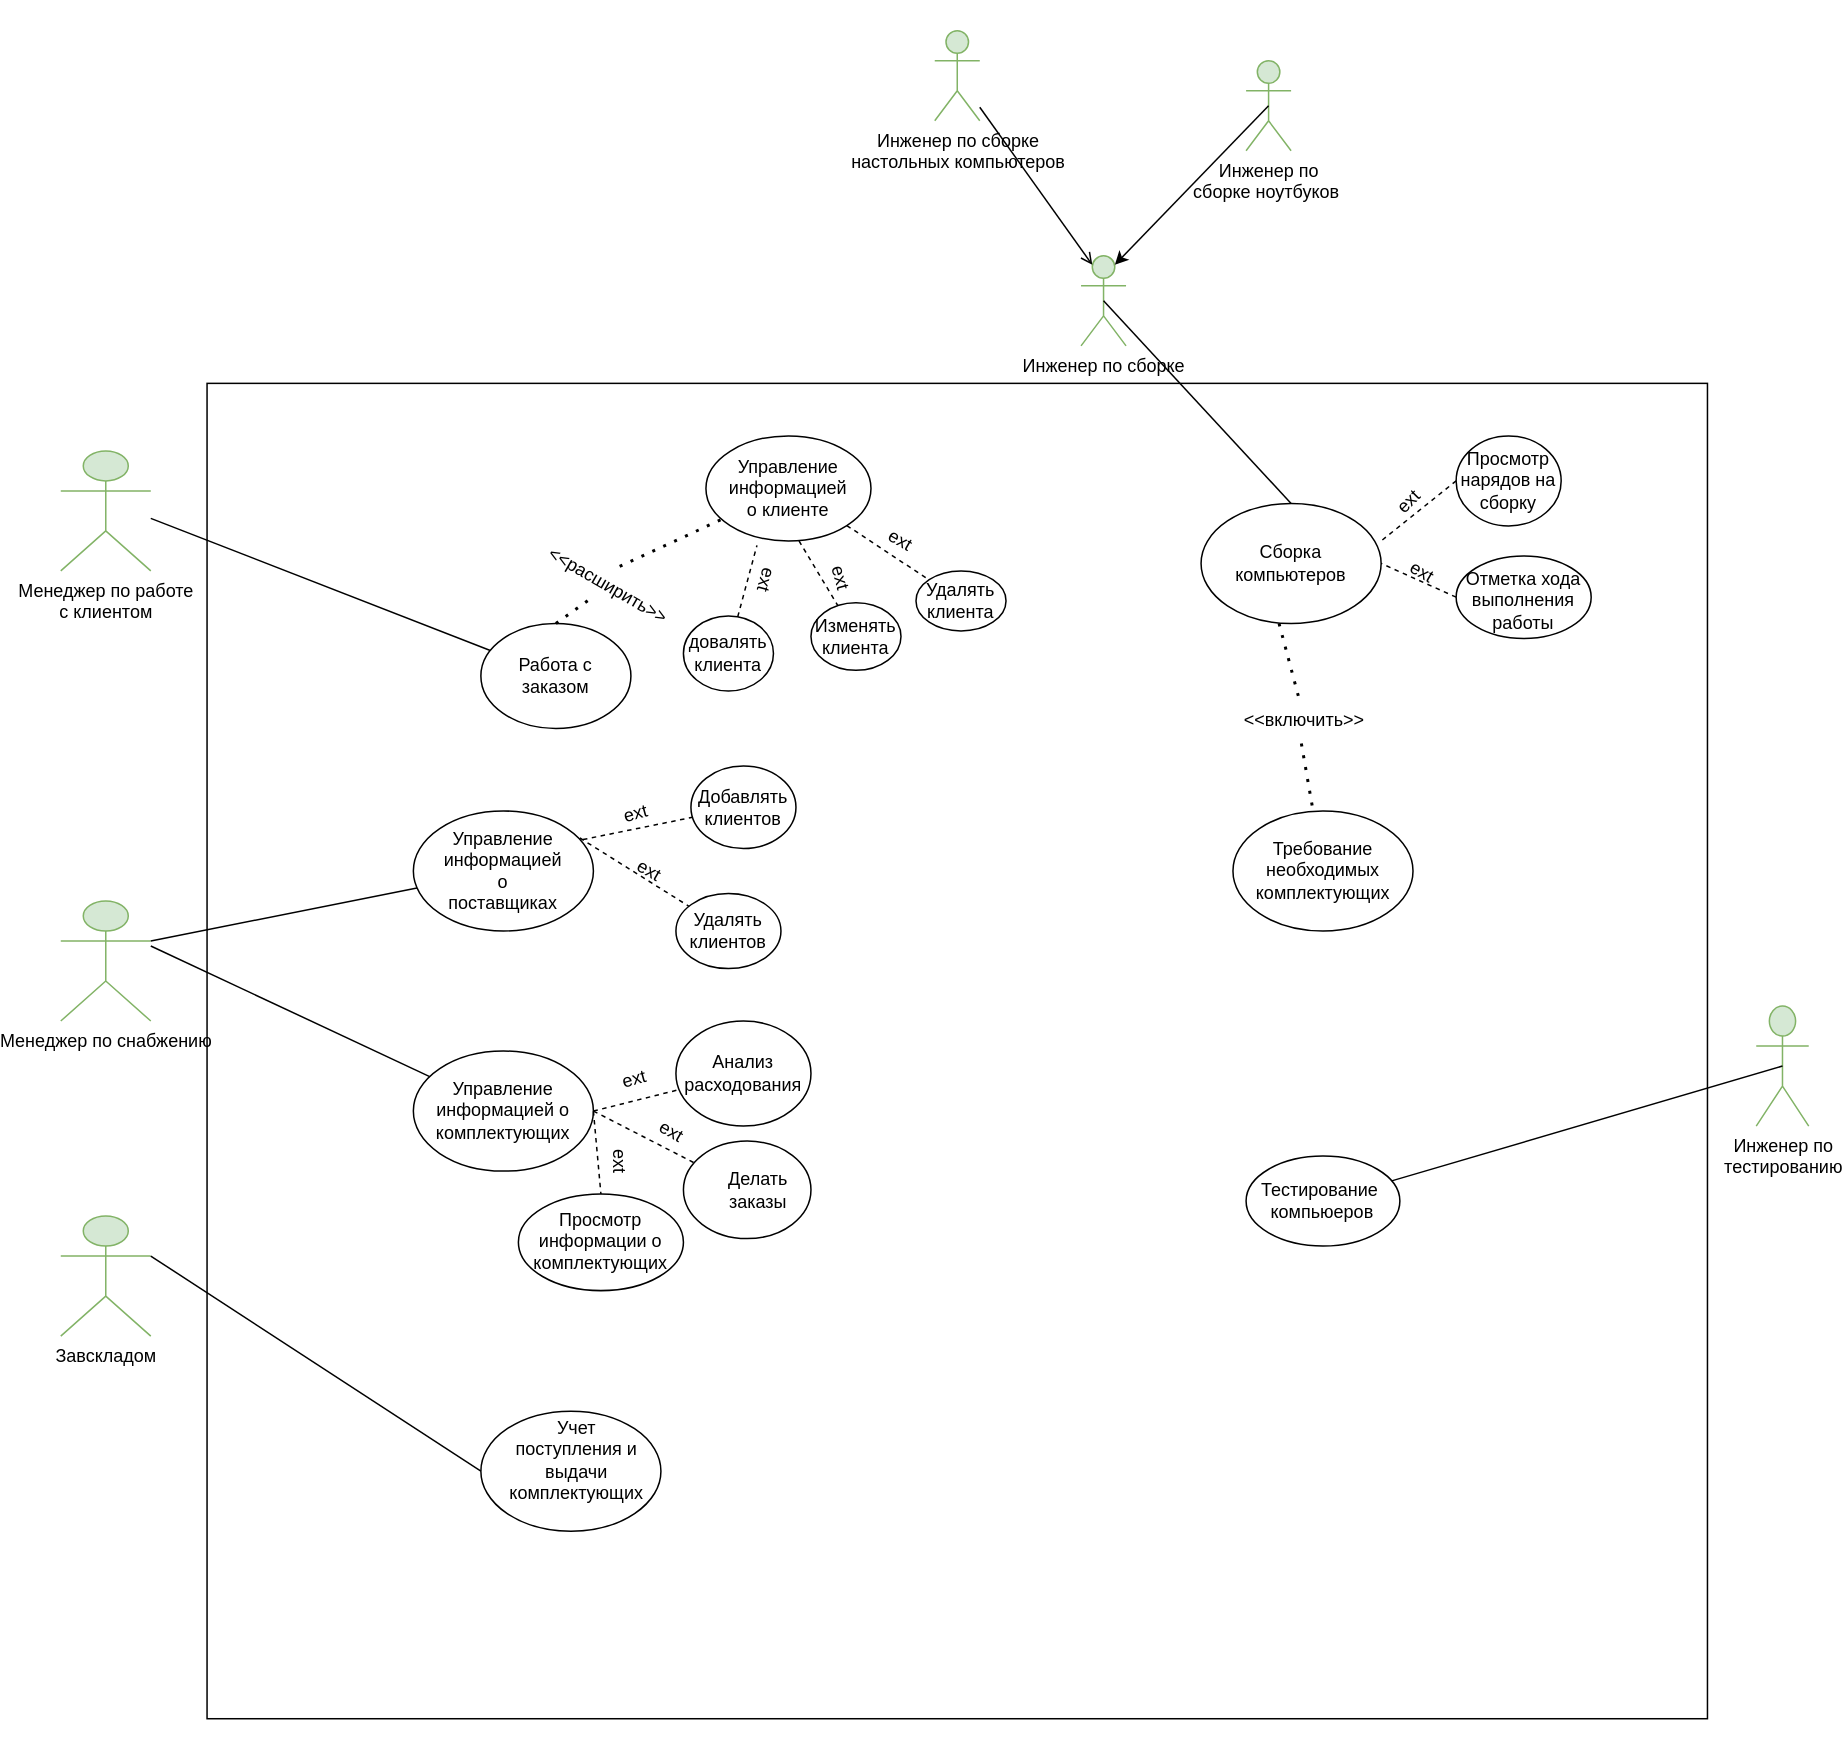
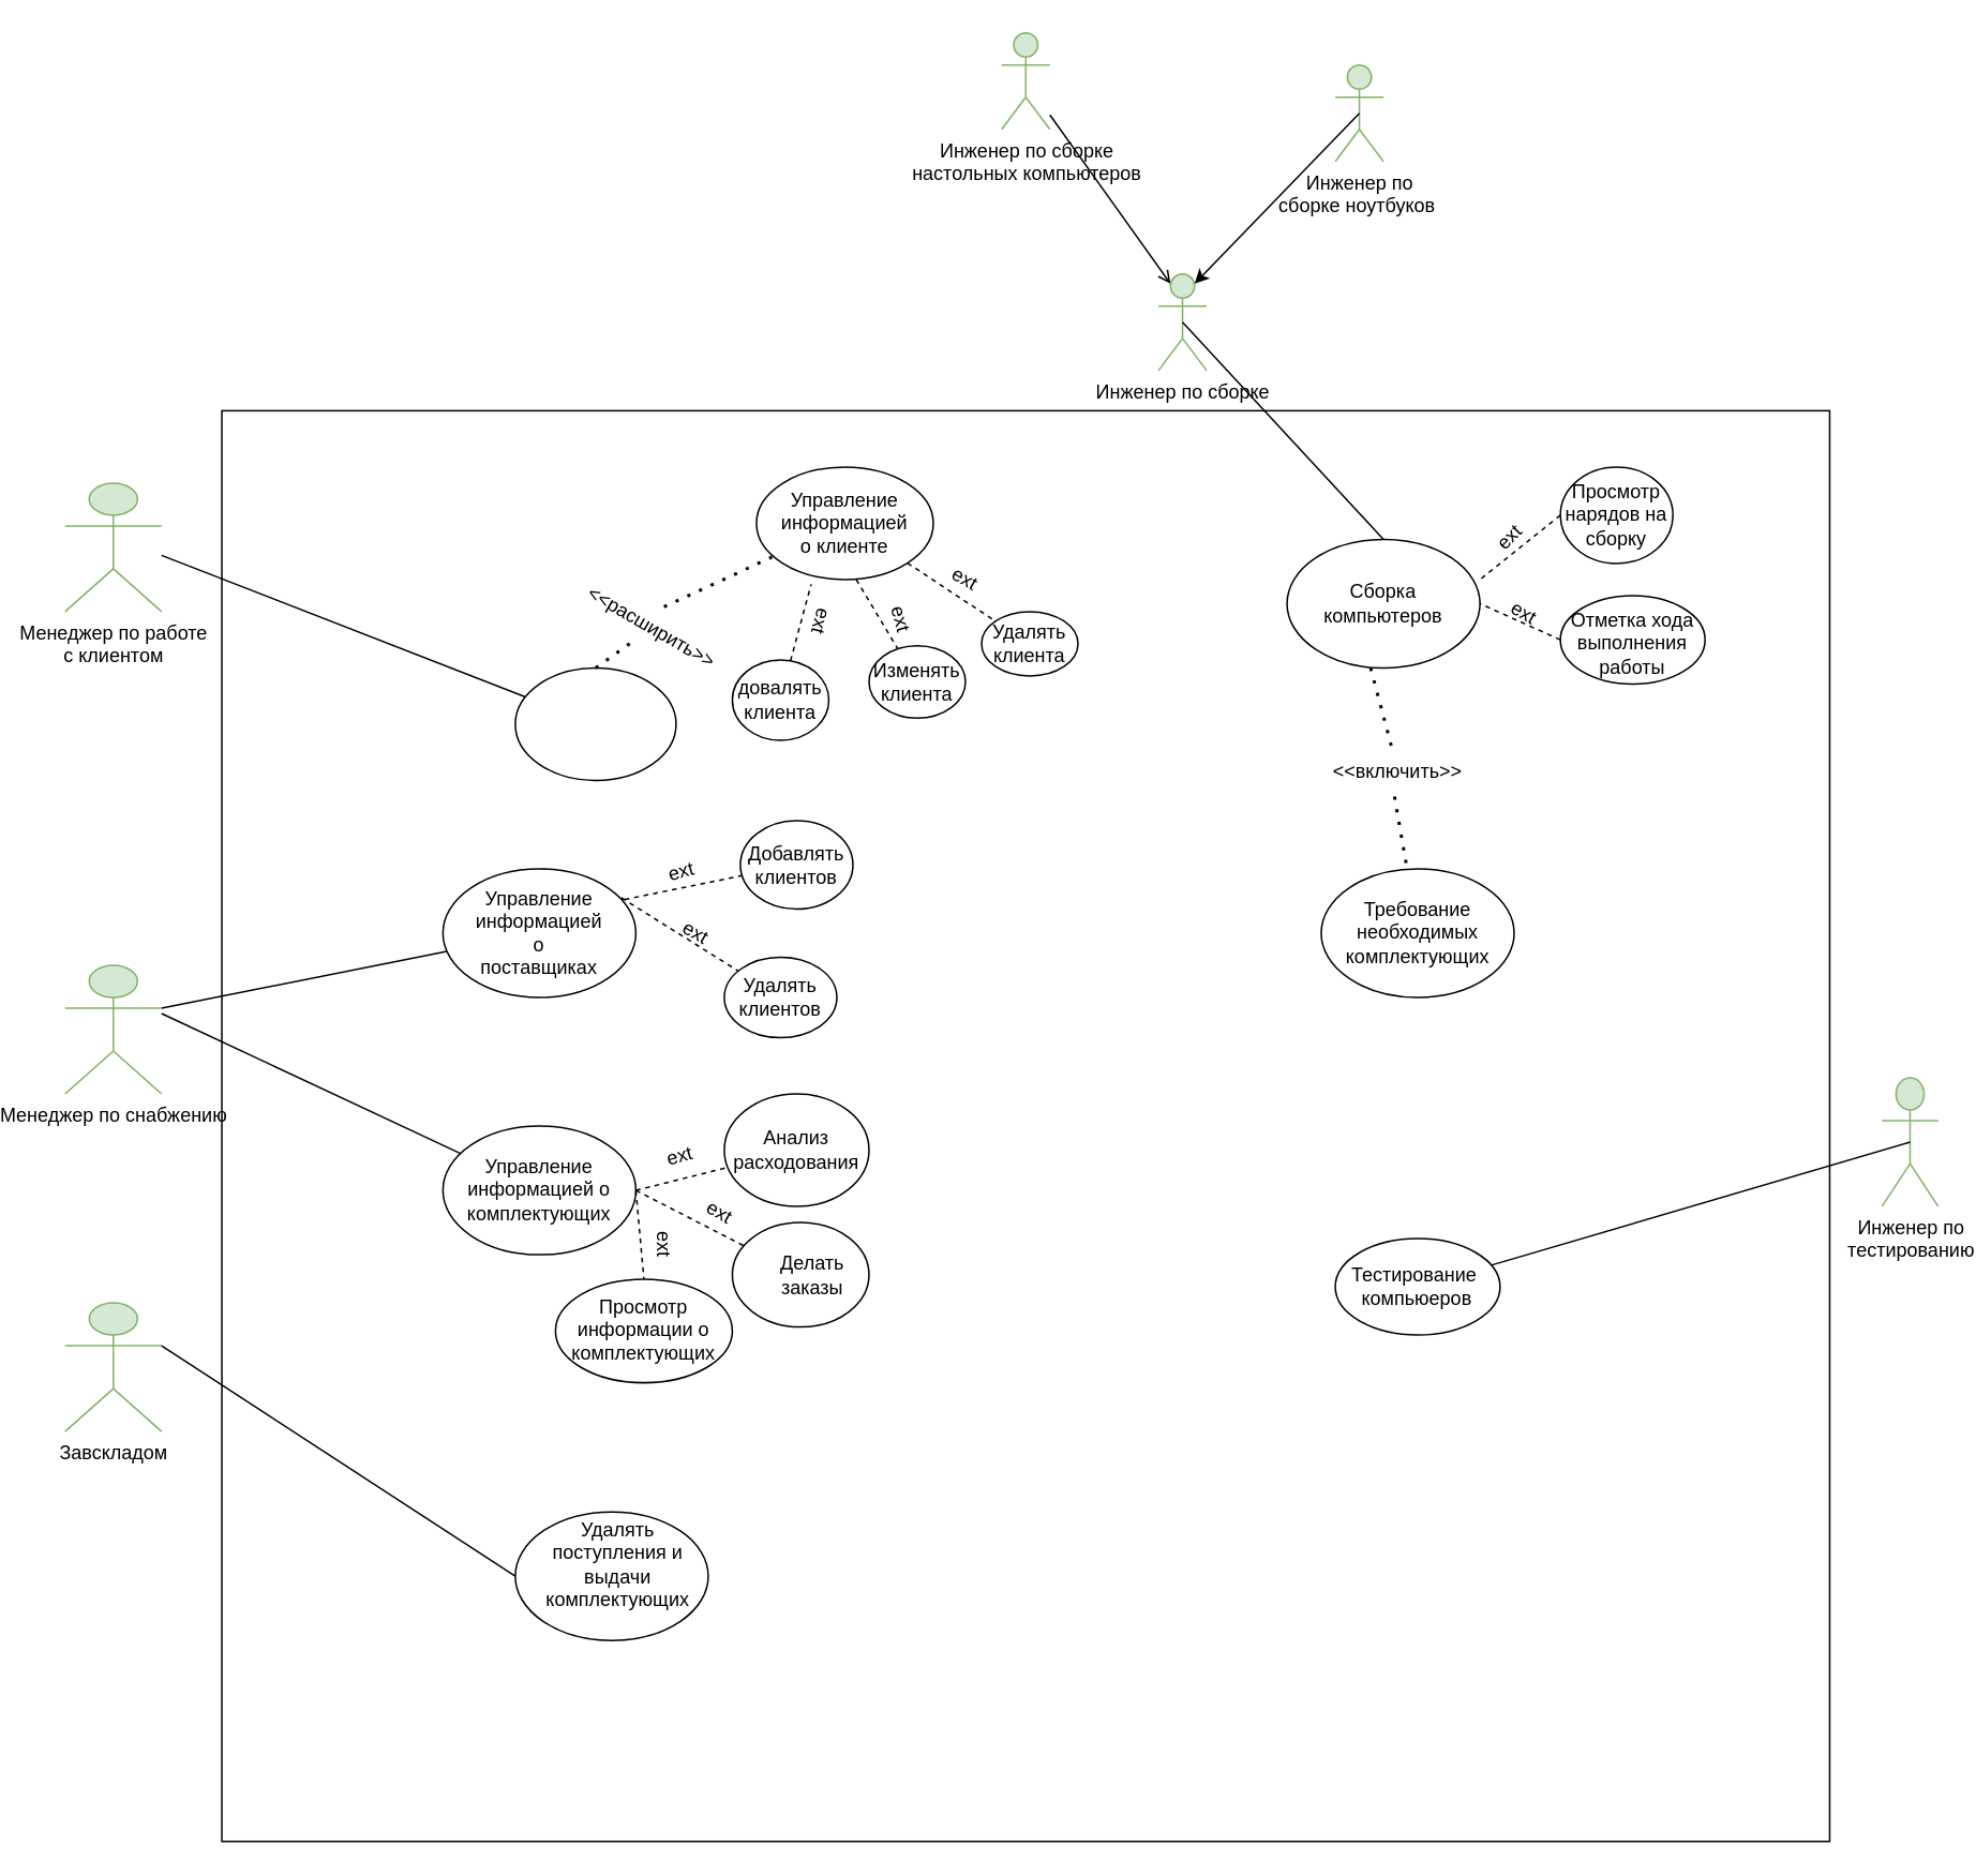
- <mxCell id="7" value="Работа с заказом" style="text;html=1;strokeColor=none;fillColor=none;align=center;verticalAlign=middle;whiteSpace=wrap;rounded=0;" vertex="1" parent="1"><mxGeometry x="320" y="435" width="60" height="30" as="geometry" /></mxCell>
- <mxCell id="20" value="Учет поступления и выдачи комплектующих" style="text;html=1;strokeColor=none;fillColor=none;align=center;verticalAlign=middle;whiteSpace=wrap;rounded=0;" vertex="1" parent="1"><mxGeometry x="324" y="940" width="80" height="65" as="geometry" /></mxCell>
+ <mxCell id="20" value="Удалять поступления и выдачи комплектующих" style="text;html=1;strokeColor=none;fillColor=none;align=center;verticalAlign=middle;whiteSpace=wrap;rounded=0;" vertex="1" parent="1"><mxGeometry x="324" y="940" width="80" height="65" as="geometry" /></mxCell>
